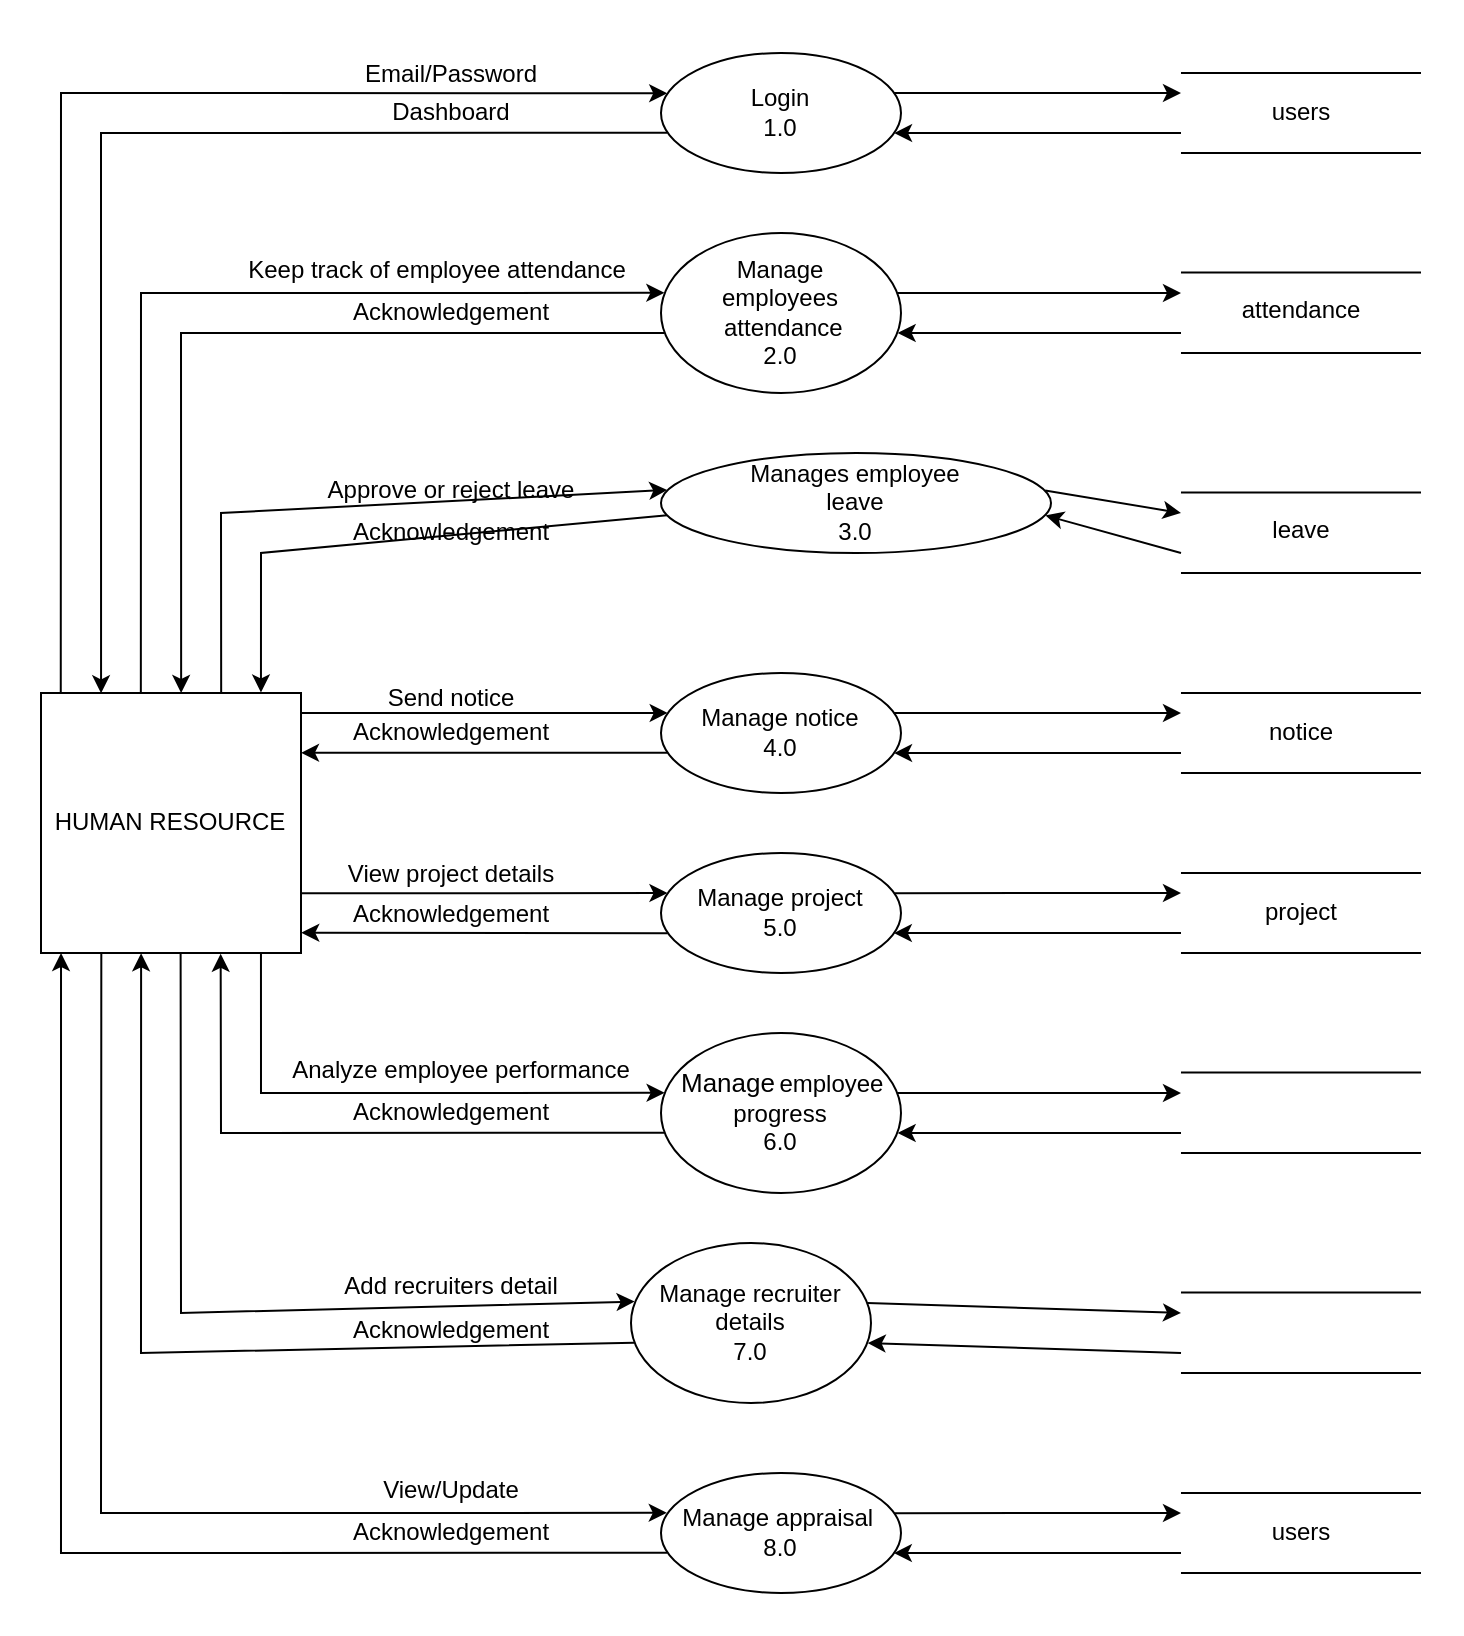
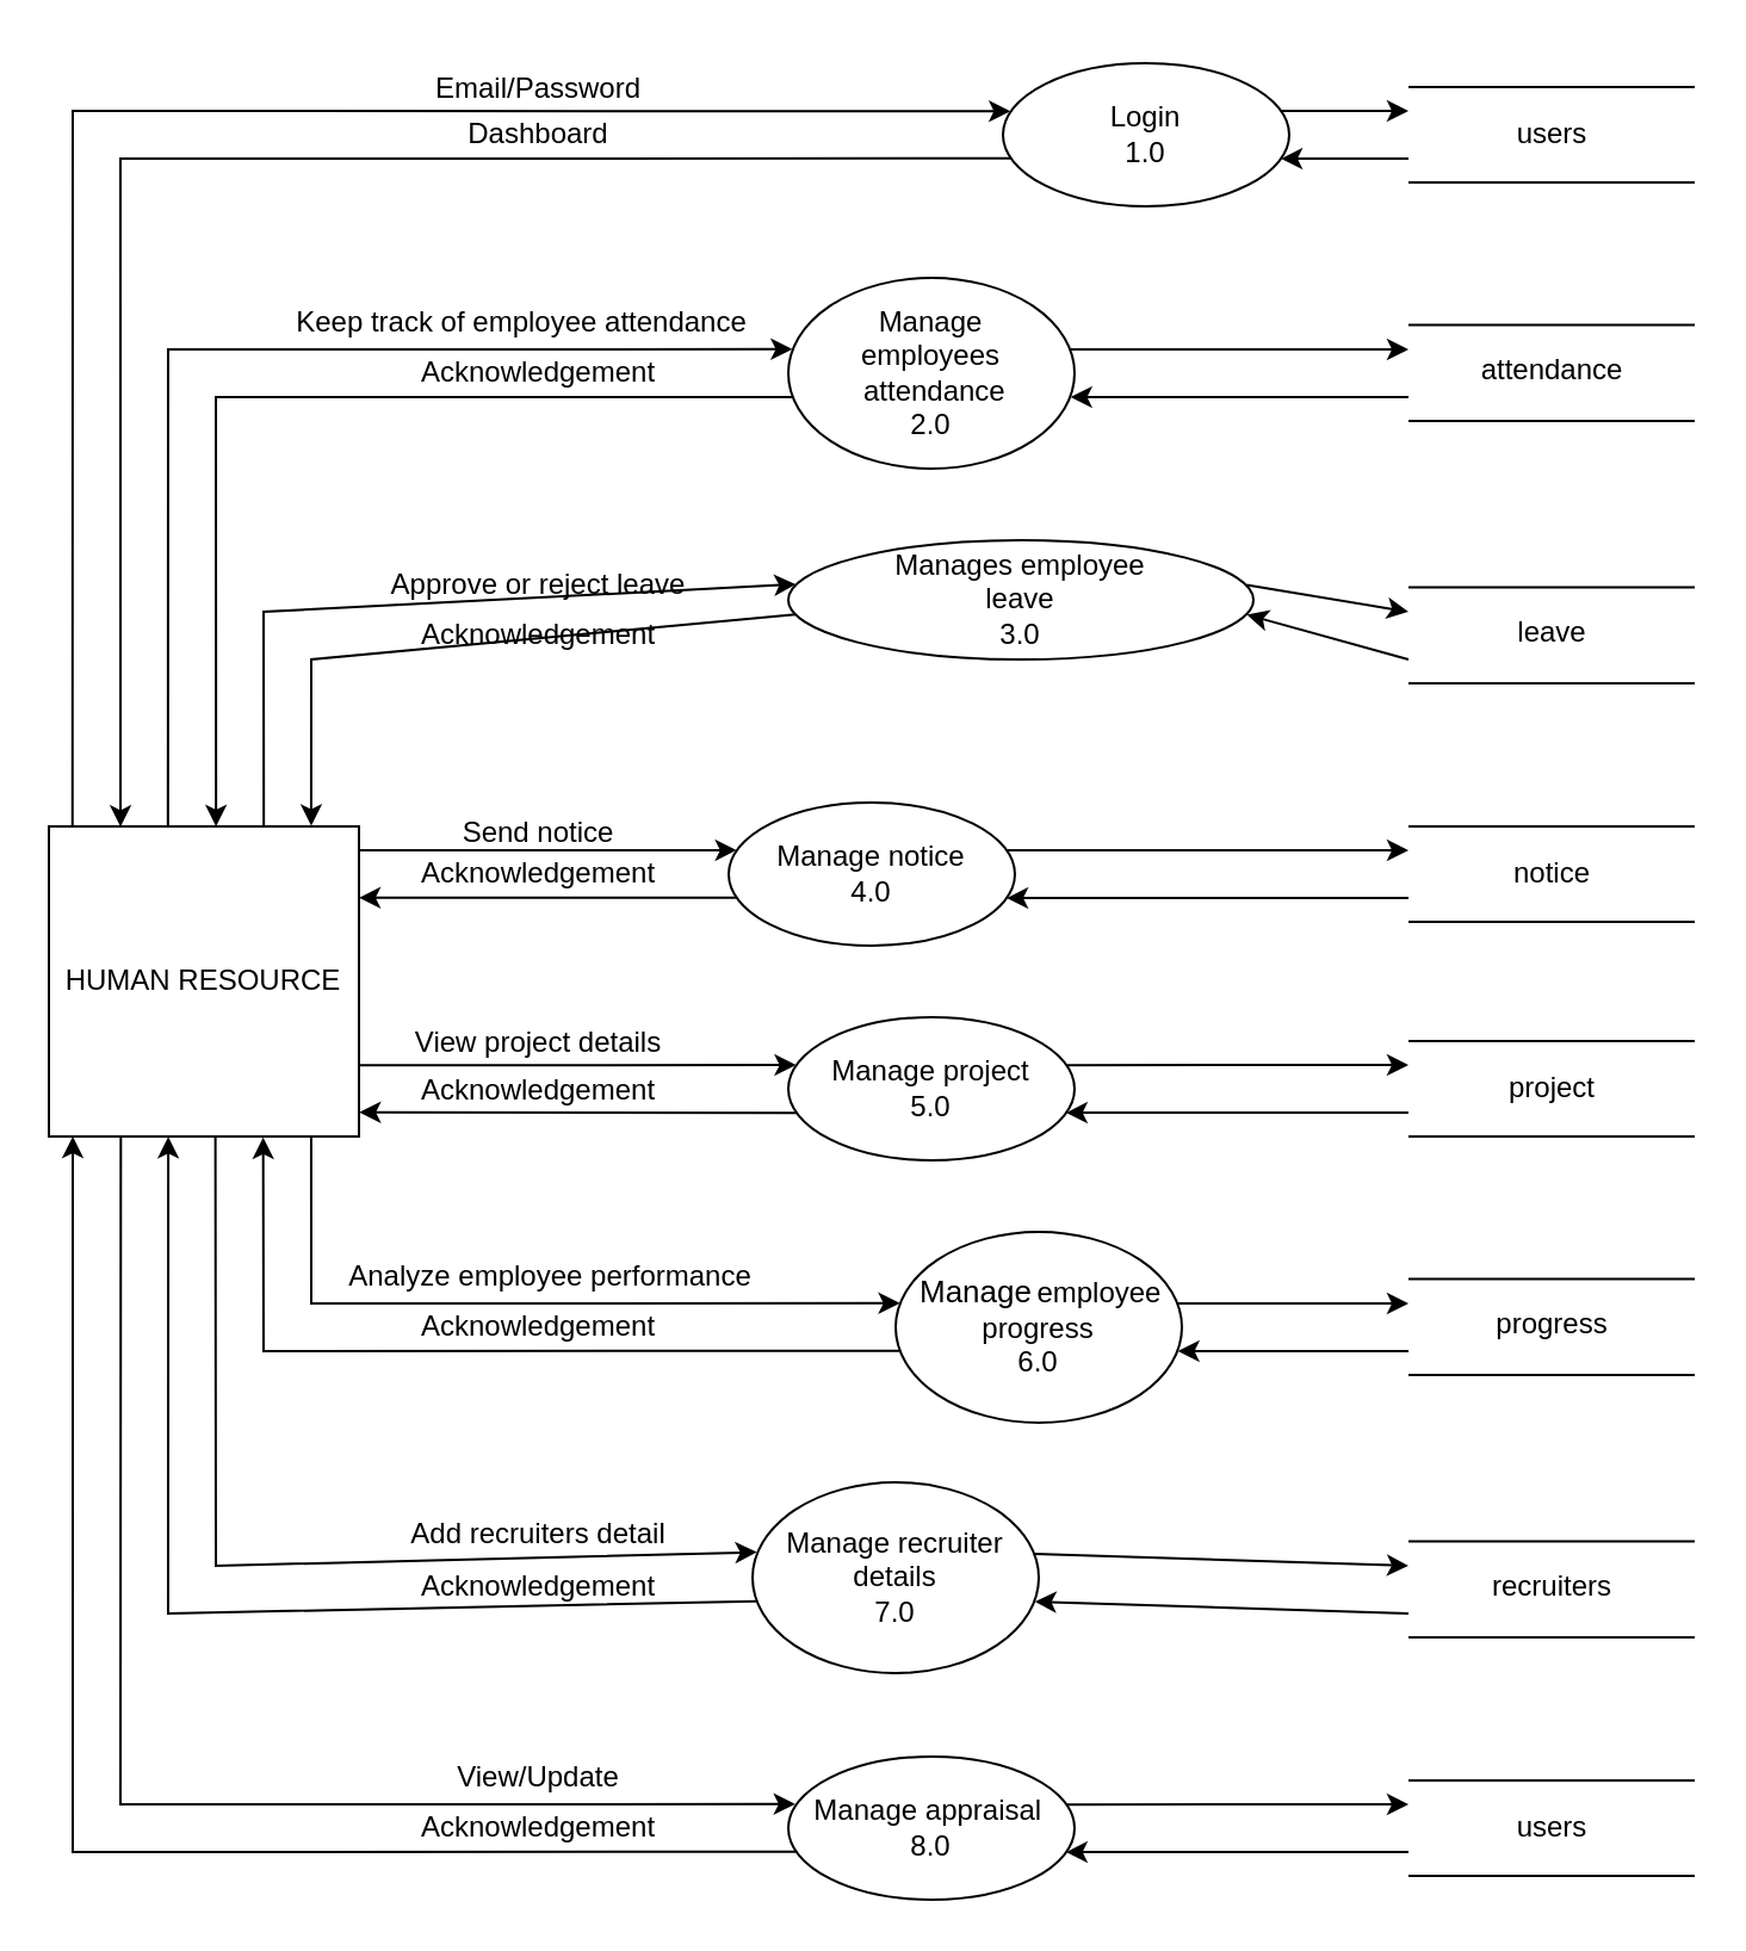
- <mxCell id="77" value="Login&lt;br&gt;1.0" style="ellipse;whiteSpace=wrap;html=1;" vertex="1" parent="1"><mxGeometry x="330" y="26" width="120" height="60" as="geometry" /></mxCell>
+ <mxCell id="77" value="Login&lt;br&gt;1.0" style="ellipse;whiteSpace=wrap;html=1;" vertex="1" parent="1"><mxGeometry x="420" y="26" width="120" height="60" as="geometry" /></mxCell>
- <mxCell id="2" value="Manage notice&lt;br style=&quot;border-color: var(--border-color);&quot;&gt;&lt;span style=&quot;&quot;&gt;4.0&lt;/span&gt;" style="ellipse;whiteSpace=wrap;html=1;" parent="1" vertex="1"><mxGeometry x="330" y="336" width="120" height="60" as="geometry" /></mxCell>
+ <mxCell id="2" value="Manage notice&lt;br style=&quot;border-color: var(--border-color);&quot;&gt;&lt;span style=&quot;&quot;&gt;4.0&lt;/span&gt;" style="ellipse;whiteSpace=wrap;html=1;" parent="1" vertex="1"><mxGeometry x="305" y="336" width="120" height="60" as="geometry" /></mxCell>
+ <mxCell id="41" value="progress" style="text;html=1;align=center;verticalAlign=middle;resizable=0;points=[];autosize=1;strokeColor=none;fillColor=none;" parent="1" vertex="1"><mxGeometry x="615" y="540" width="70" height="30" as="geometry" /></mxCell>
- <mxCell id="4" value="&lt;font style=&quot;border-color: var(--border-color); font-size: 8px;&quot;&gt;&amp;nbsp;&lt;/font&gt;&lt;font style=&quot;border-color: var(--border-color); font-size: 13px;&quot;&gt;Manage&lt;/font&gt;&lt;font style=&quot;border-color: var(--border-color); font-size: 8px;&quot;&gt; &lt;/font&gt;&lt;font style=&quot;border-color: var(--border-color);&quot;&gt;&lt;font style=&quot;font-size: 12px;&quot;&gt;employee &lt;/font&gt;&lt;br&gt;&lt;font style=&quot;font-size: 12px;&quot;&gt;progress&lt;/font&gt;&lt;/font&gt;&lt;br style=&quot;border-color: var(--border-color);&quot;&gt;6.0" style="ellipse;whiteSpace=wrap;html=1;" parent="1" vertex="1"><mxGeometry x="330" y="516" width="120" height="80" as="geometry" /></mxCell>
+ <mxCell id="4" value="&lt;font style=&quot;border-color: var(--border-color); font-size: 8px;&quot;&gt;&amp;nbsp;&lt;/font&gt;&lt;font style=&quot;border-color: var(--border-color); font-size: 13px;&quot;&gt;Manage&lt;/font&gt;&lt;font style=&quot;border-color: var(--border-color); font-size: 8px;&quot;&gt; &lt;/font&gt;&lt;font style=&quot;border-color: var(--border-color);&quot;&gt;&lt;font style=&quot;font-size: 12px;&quot;&gt;employee &lt;/font&gt;&lt;br&gt;&lt;font style=&quot;font-size: 12px;&quot;&gt;progress&lt;/font&gt;&lt;/font&gt;&lt;br style=&quot;border-color: var(--border-color);&quot;&gt;6.0" style="ellipse;whiteSpace=wrap;html=1;" parent="1" vertex="1"><mxGeometry x="375" y="516" width="120" height="80" as="geometry" /></mxCell>
+ <mxCell id="58" value="recruiters" style="text;html=1;align=center;verticalAlign=middle;resizable=0;points=[];autosize=1;strokeColor=none;fillColor=none;" vertex="1" parent="1"><mxGeometry x="615" y="650" width="70" height="30" as="geometry" /></mxCell>
